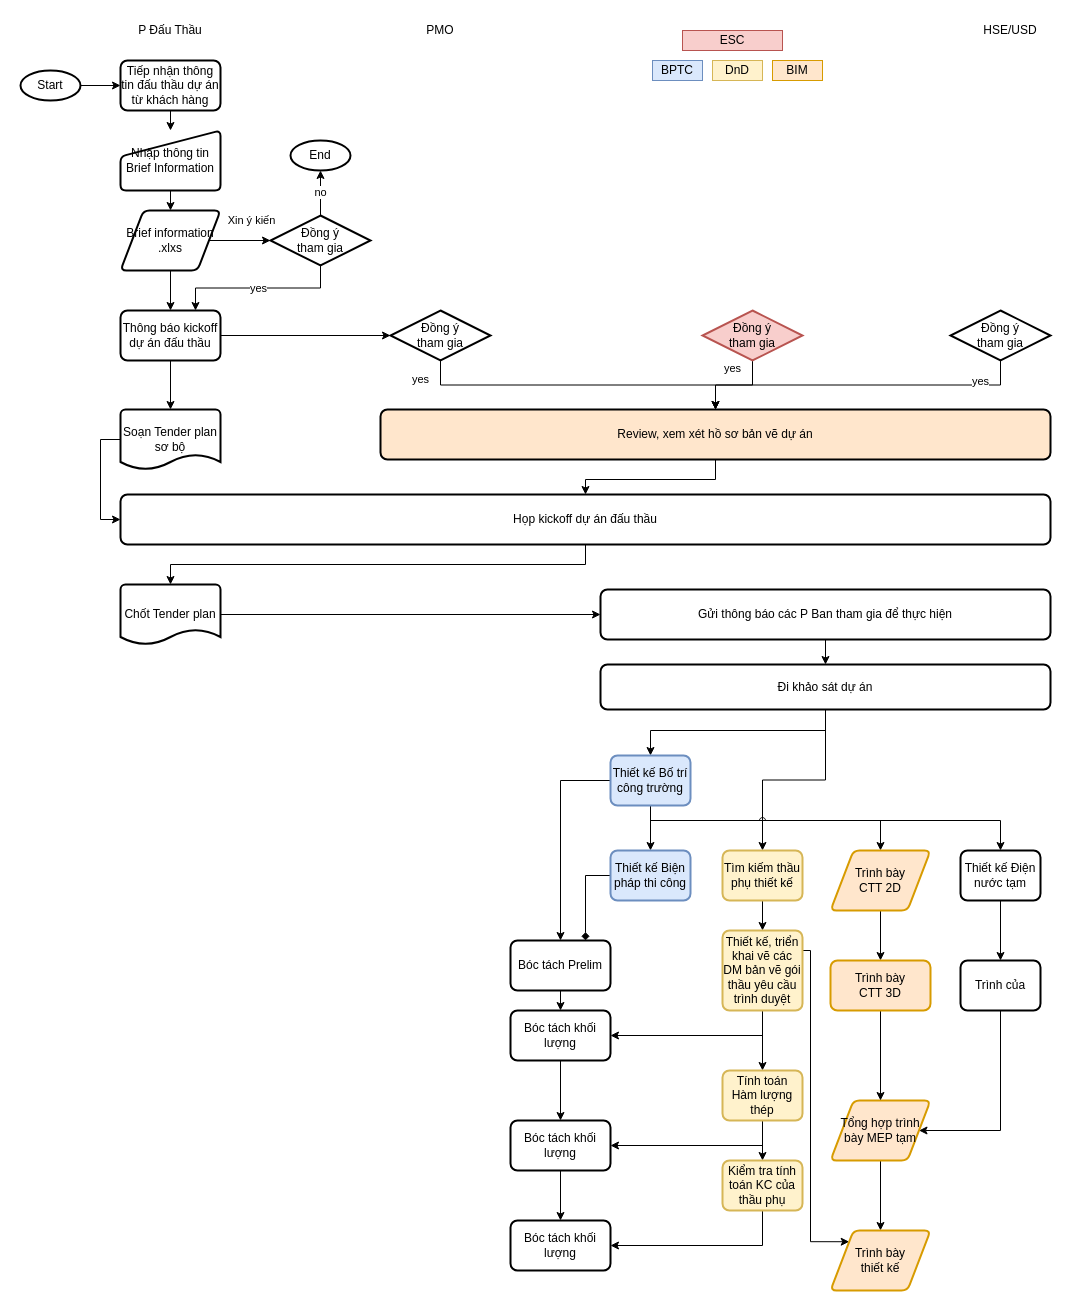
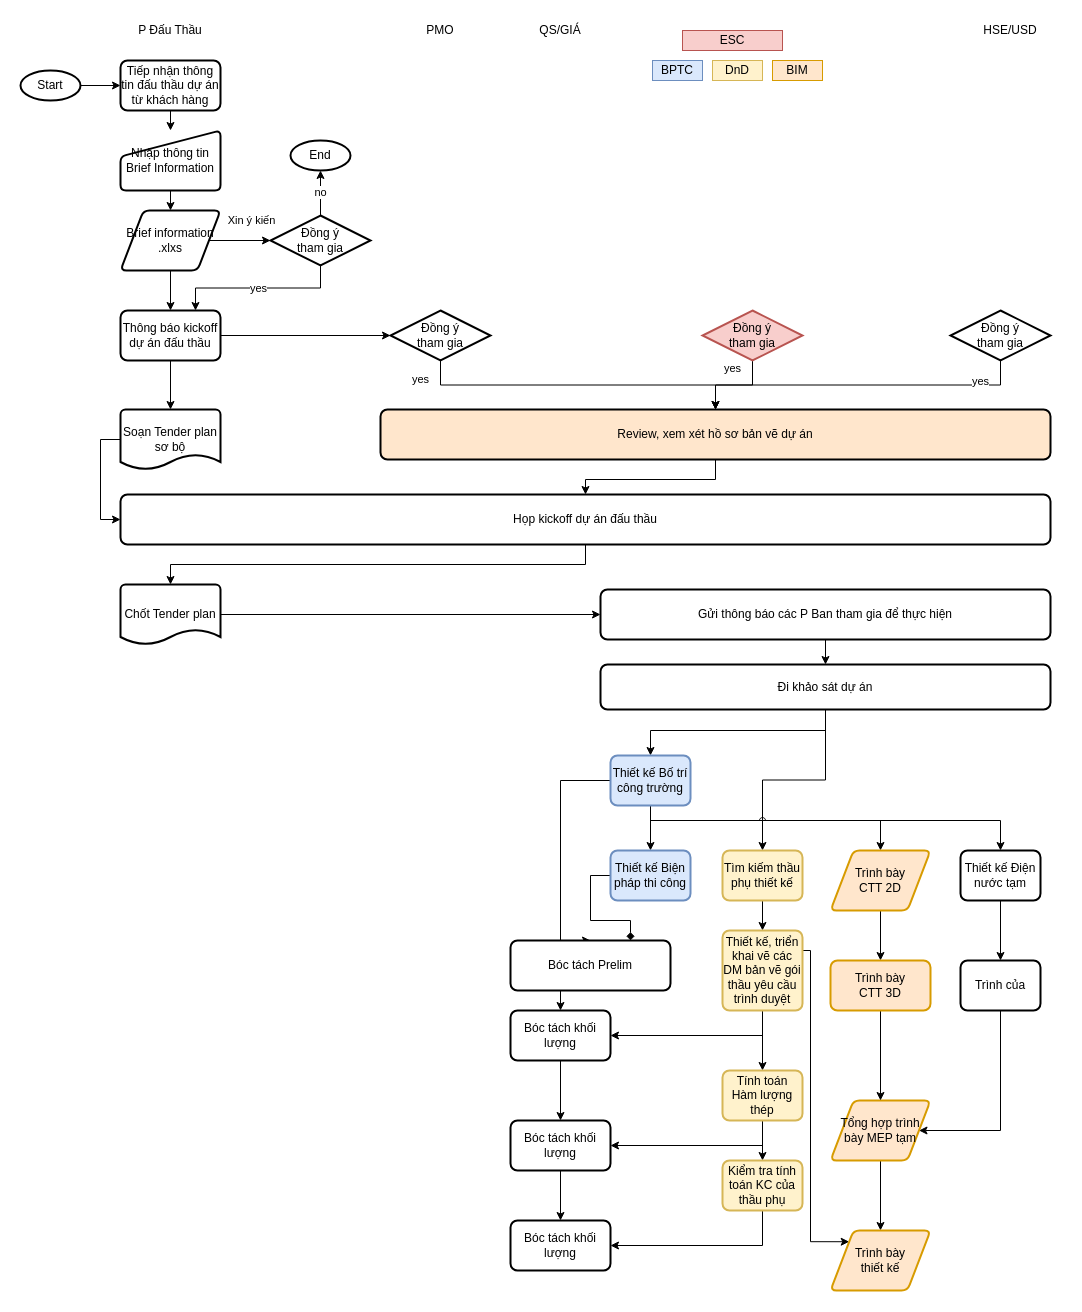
+ <mxCell id="68" value="QS/GIÁ" style="text;html=1;strokeColor=none;fillColor=none;align=center;verticalAlign=middle;whiteSpace=wrap;rounded=0;" vertex="1" parent="1"><mxGeometry x="510" y="20" width="100" height="20" as="geometry" /></mxCell>
- <mxCell id="70" value="Bóc tách Prelim" style="rounded=1;whiteSpace=wrap;html=1;absoluteArcSize=1;arcSize=14;strokeWidth=2;" vertex="1" parent="1"><mxGeometry x="510" y="940" width="100" height="50" as="geometry" /></mxCell>
+ <mxCell id="70" value="Bóc tách Prelim" style="rounded=1;whiteSpace=wrap;html=1;absoluteArcSize=1;arcSize=14;strokeWidth=2;" vertex="1" parent="1"><mxGeometry x="510" y="940" width="160" height="50" as="geometry" /></mxCell>
